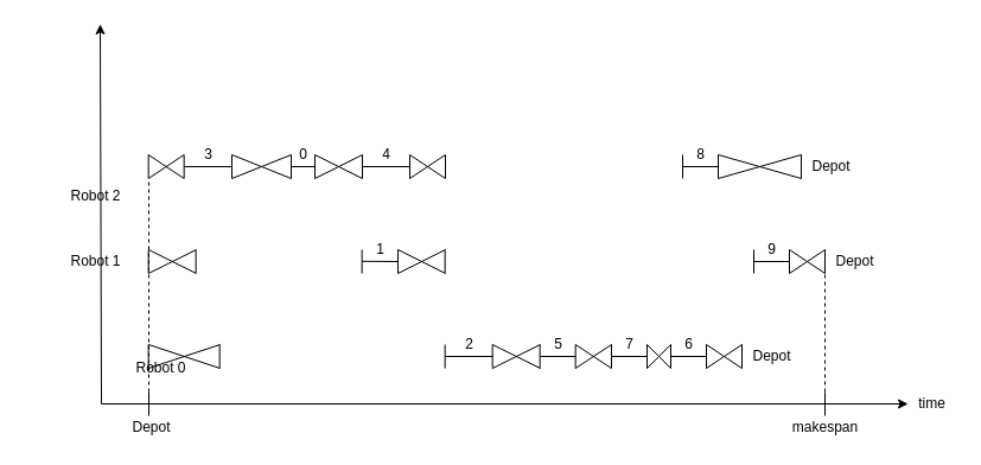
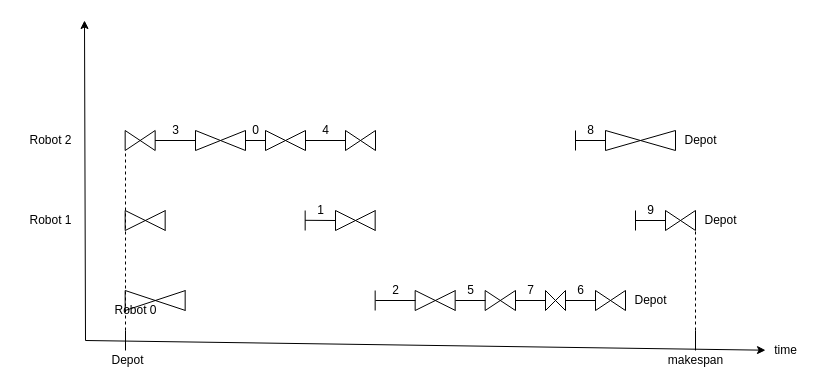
- <mxCell id="22" value="&lt;font style=&quot;font-size: 12px&quot;&gt;Robot 2&lt;/font&gt;" style="text;html=1;align=center;verticalAlign=middle;resizable=0;points=[];autosize=1;" parent="1" vertex="1"><mxGeometry x="50" y="155" width="60" height="20" as="geometry" /></mxCell>
+ <mxCell id="22" value="&lt;font style=&quot;font-size: 12px&quot;&gt;Robot 2&lt;/font&gt;" style="text;html=1;align=center;verticalAlign=middle;resizable=0;points=[];autosize=1;" parent="1" vertex="1"><mxGeometry x="20" y="130" width="60" height="20" as="geometry" /></mxCell>
- <mxCell id="21" value="&lt;font style=&quot;font-size: 12px&quot;&gt;Robot 1&lt;/font&gt;" style="text;html=1;align=center;verticalAlign=middle;resizable=0;points=[];autosize=1;" parent="1" vertex="1"><mxGeometry x="50" y="210" width="60" height="20" as="geometry" /></mxCell>
+ <mxCell id="21" value="&lt;font style=&quot;font-size: 12px&quot;&gt;Robot 1&lt;/font&gt;" style="text;html=1;align=center;verticalAlign=middle;resizable=0;points=[];autosize=1;" parent="1" vertex="1"><mxGeometry x="20" y="210" width="60" height="20" as="geometry" /></mxCell>
- <mxCell id="13" value="time" style="text;html=1;align=center;verticalAlign=middle;resizable=0;points=[];autosize=1;" parent="1" vertex="1"><mxGeometry x="765" y="330" width="40" height="20" as="geometry" /></mxCell>
+ <mxCell id="13" value="time" style="text;html=1;align=center;verticalAlign=middle;resizable=0;points=[];autosize=1;" parent="1" vertex="1"><mxGeometry x="765" y="340" width="40" height="20" as="geometry" /></mxCell>
